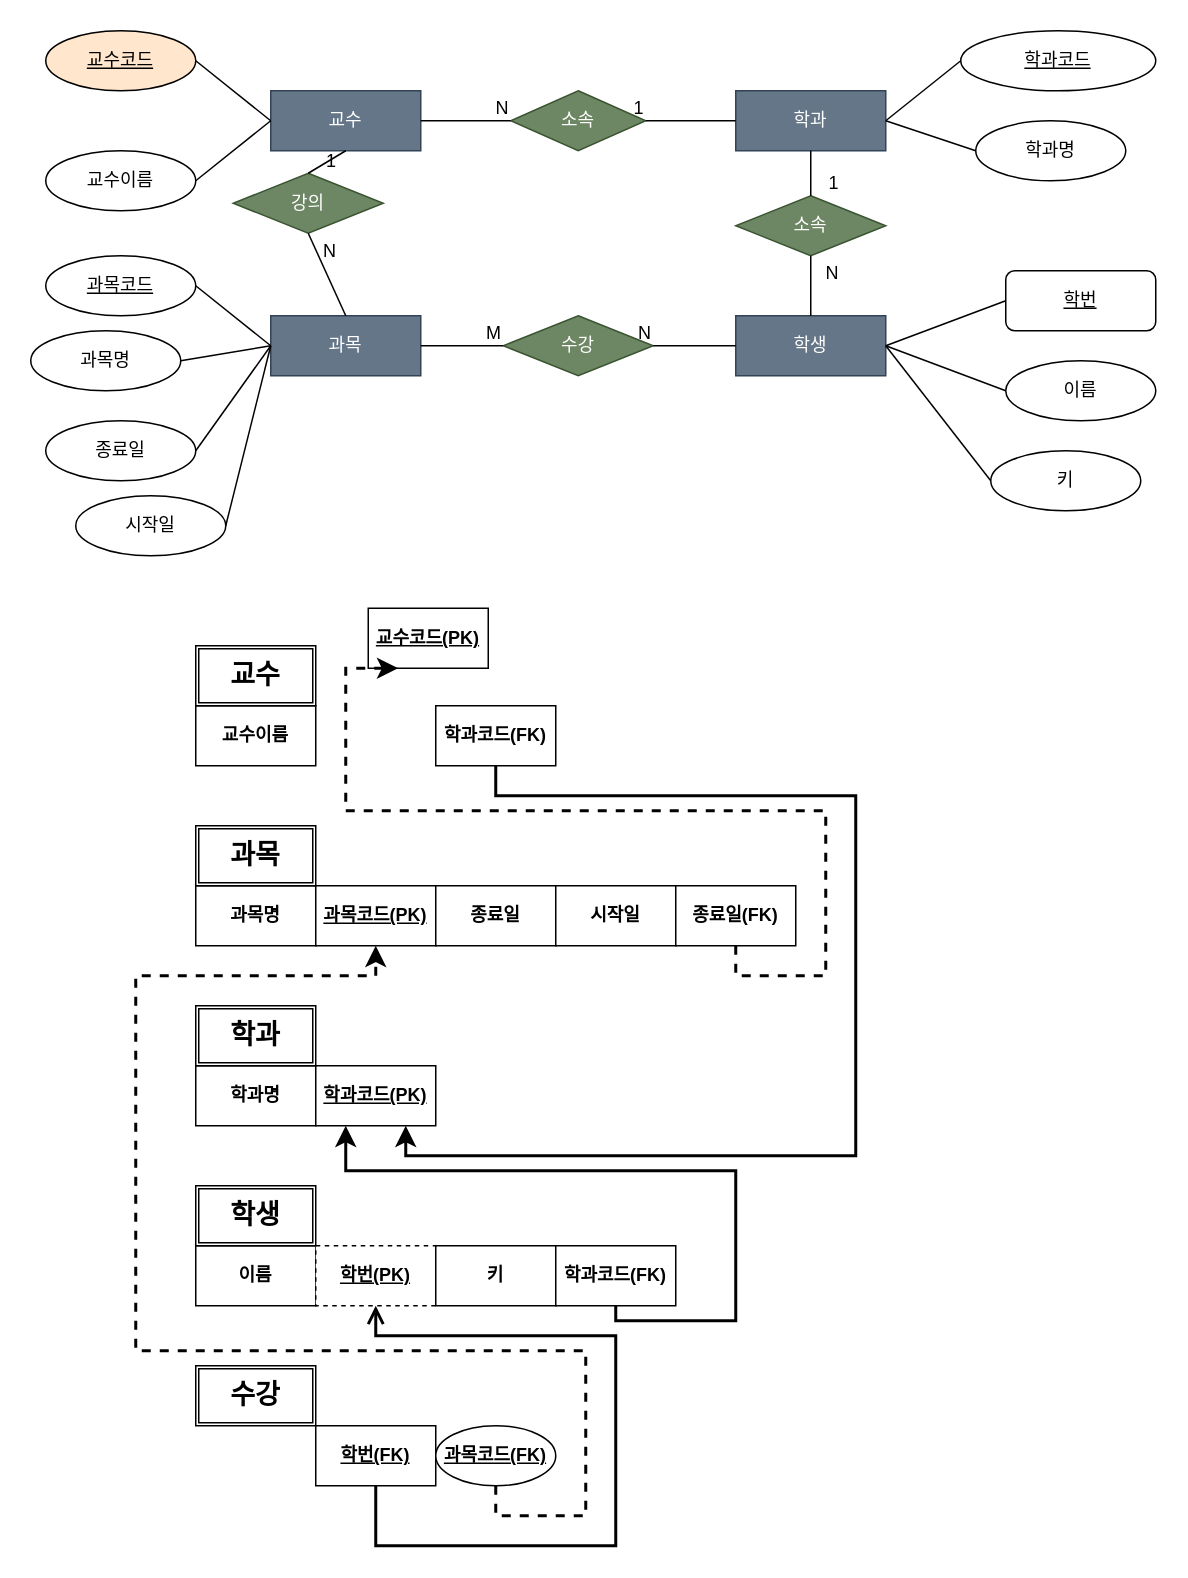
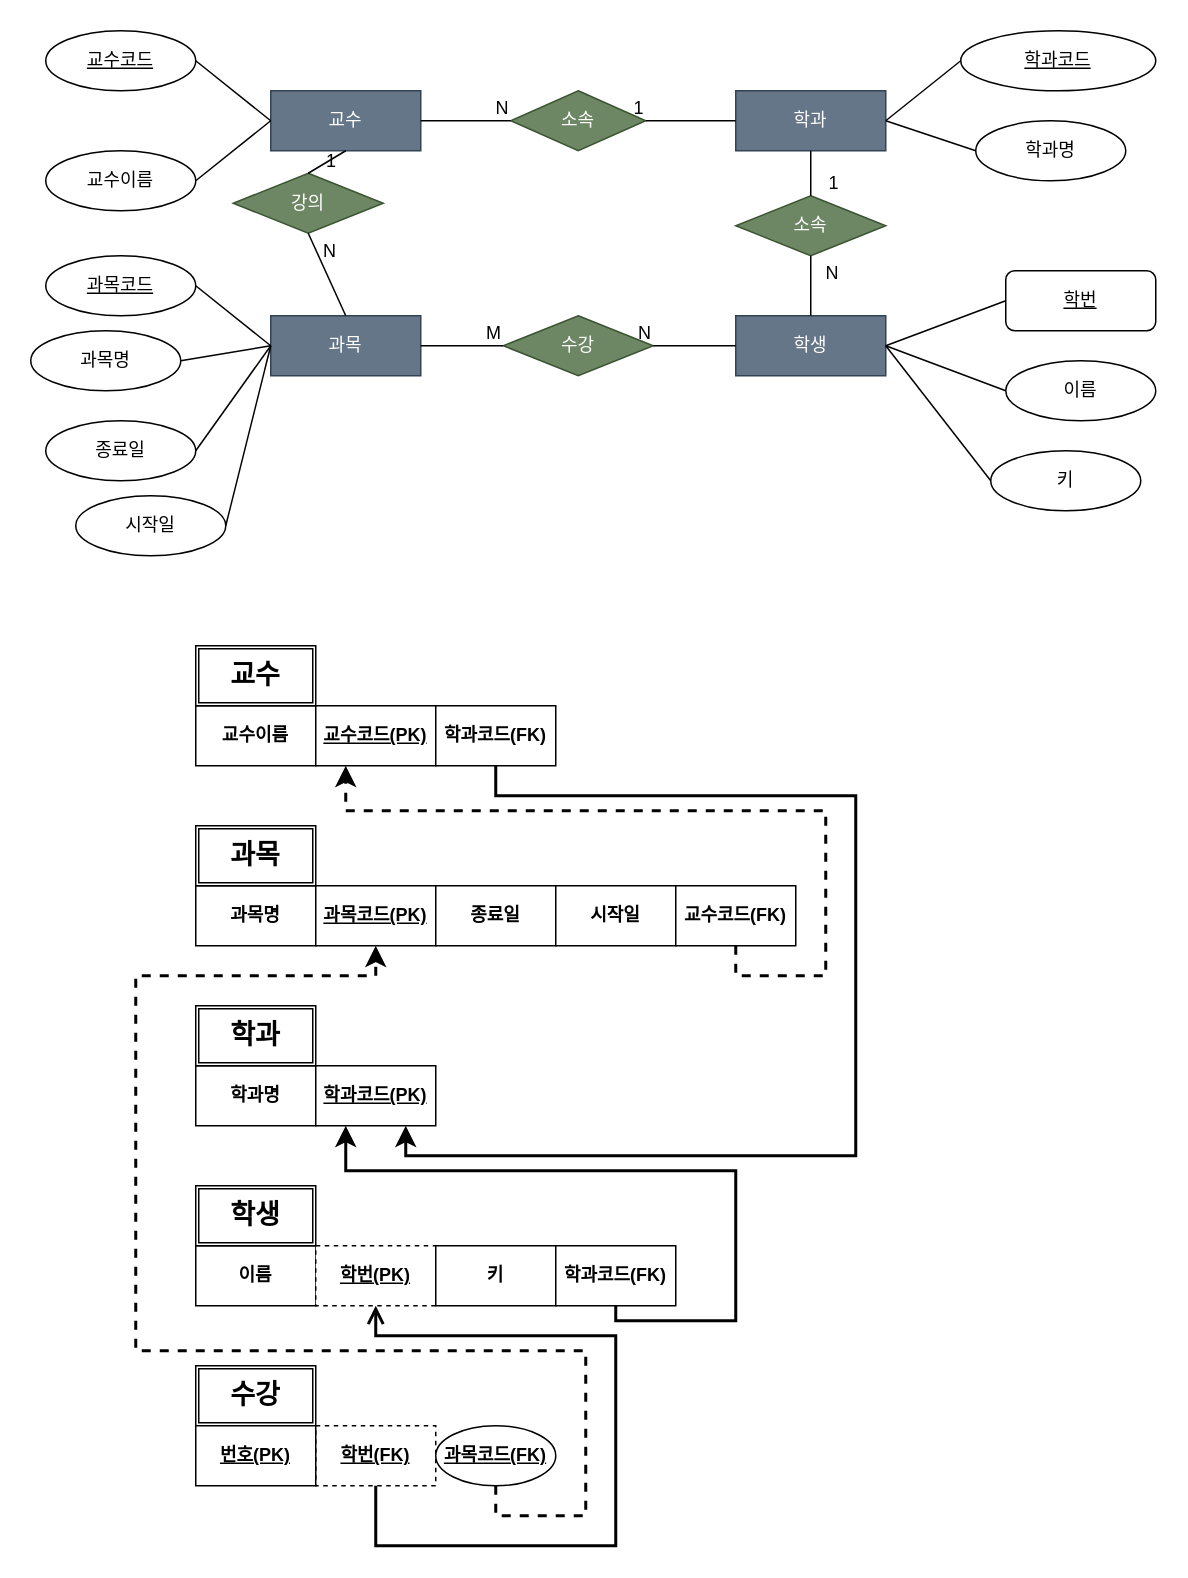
- <mxCell id="13" value="교수코드" style="ellipse;whiteSpace=wrap;html=1;align=center;fontStyle=4;fillColor=#ffe6cc;" vertex="1" parent="1"><mxGeometry x="30" y="20" width="100" height="40" as="geometry" /></mxCell>
+ <mxCell id="13" value="교수코드" style="ellipse;whiteSpace=wrap;html=1;align=center;fontStyle=4;" vertex="1" parent="1"><mxGeometry x="30" y="20" width="100" height="40" as="geometry" /></mxCell>
- <mxCell id="49" value="&lt;u&gt;&lt;b&gt;교수코드(PK)&lt;/b&gt;&lt;/u&gt;" style="rounded=0;whiteSpace=wrap;html=1;" vertex="1" parent="1"><mxGeometry x="245" y="405" width="80" height="40" as="geometry" /></mxCell>
+ <mxCell id="49" value="&lt;u&gt;&lt;b&gt;교수코드(PK)&lt;/b&gt;&lt;/u&gt;" style="rounded=0;whiteSpace=wrap;html=1;" vertex="1" parent="1"><mxGeometry x="210" y="470" width="80" height="40" as="geometry" /></mxCell>
- <mxCell id="71" value="&lt;span&gt;&lt;b&gt;종료일(FK)&lt;/b&gt;&lt;/span&gt;" style="rounded=0;whiteSpace=wrap;html=1;fontStyle=0" vertex="1" parent="1"><mxGeometry x="450" y="590" width="80" height="40" as="geometry" /></mxCell>
+ <mxCell id="71" value="&lt;span&gt;&lt;b&gt;교수코드(FK)&lt;/b&gt;&lt;/span&gt;" style="rounded=0;whiteSpace=wrap;html=1;fontStyle=0" vertex="1" parent="1"><mxGeometry x="450" y="590" width="80" height="40" as="geometry" /></mxCell>
+ <mxCell id="69" value="번호(PK)" style="rounded=0;whiteSpace=wrap;html=1;fontStyle=5" vertex="1" parent="1"><mxGeometry x="130" y="950" width="80" height="40" as="geometry" /></mxCell>
- <mxCell id="68" value="학번(FK)" style="rounded=0;whiteSpace=wrap;html=1;fontStyle=5" vertex="1" parent="1"><mxGeometry x="210" y="950" width="80" height="40" as="geometry" /></mxCell>
+ <mxCell id="68" value="학번(FK)" style="rounded=0;whiteSpace=wrap;html=1;fontStyle=5;dashed=1;" vertex="1" parent="1"><mxGeometry x="210" y="950" width="80" height="40" as="geometry" /></mxCell>
